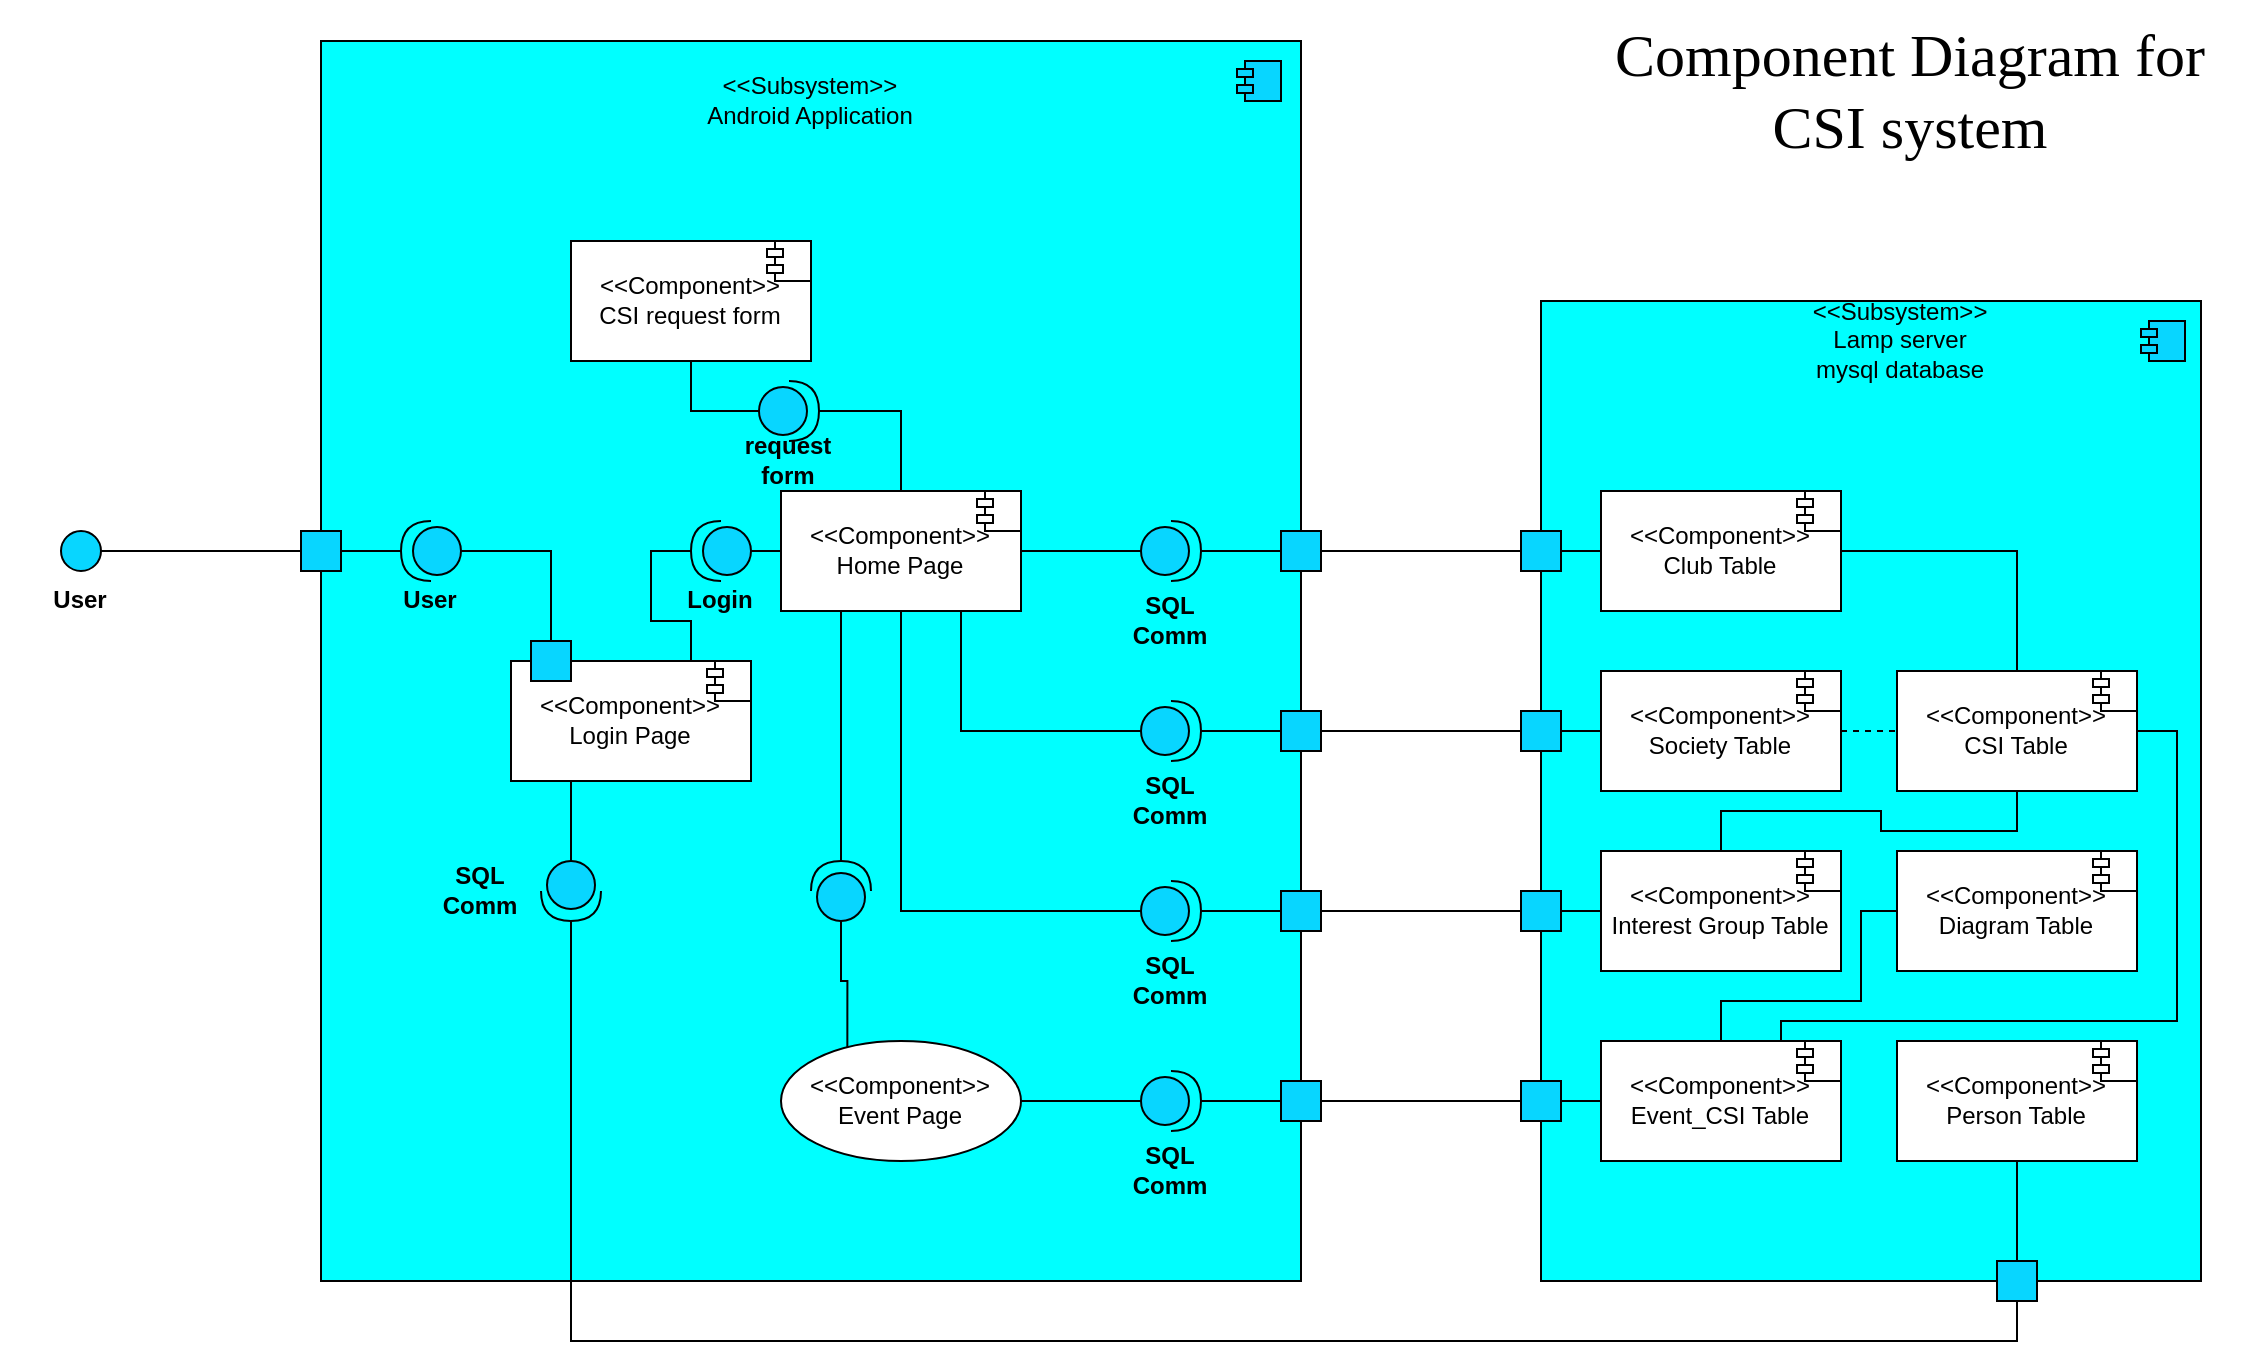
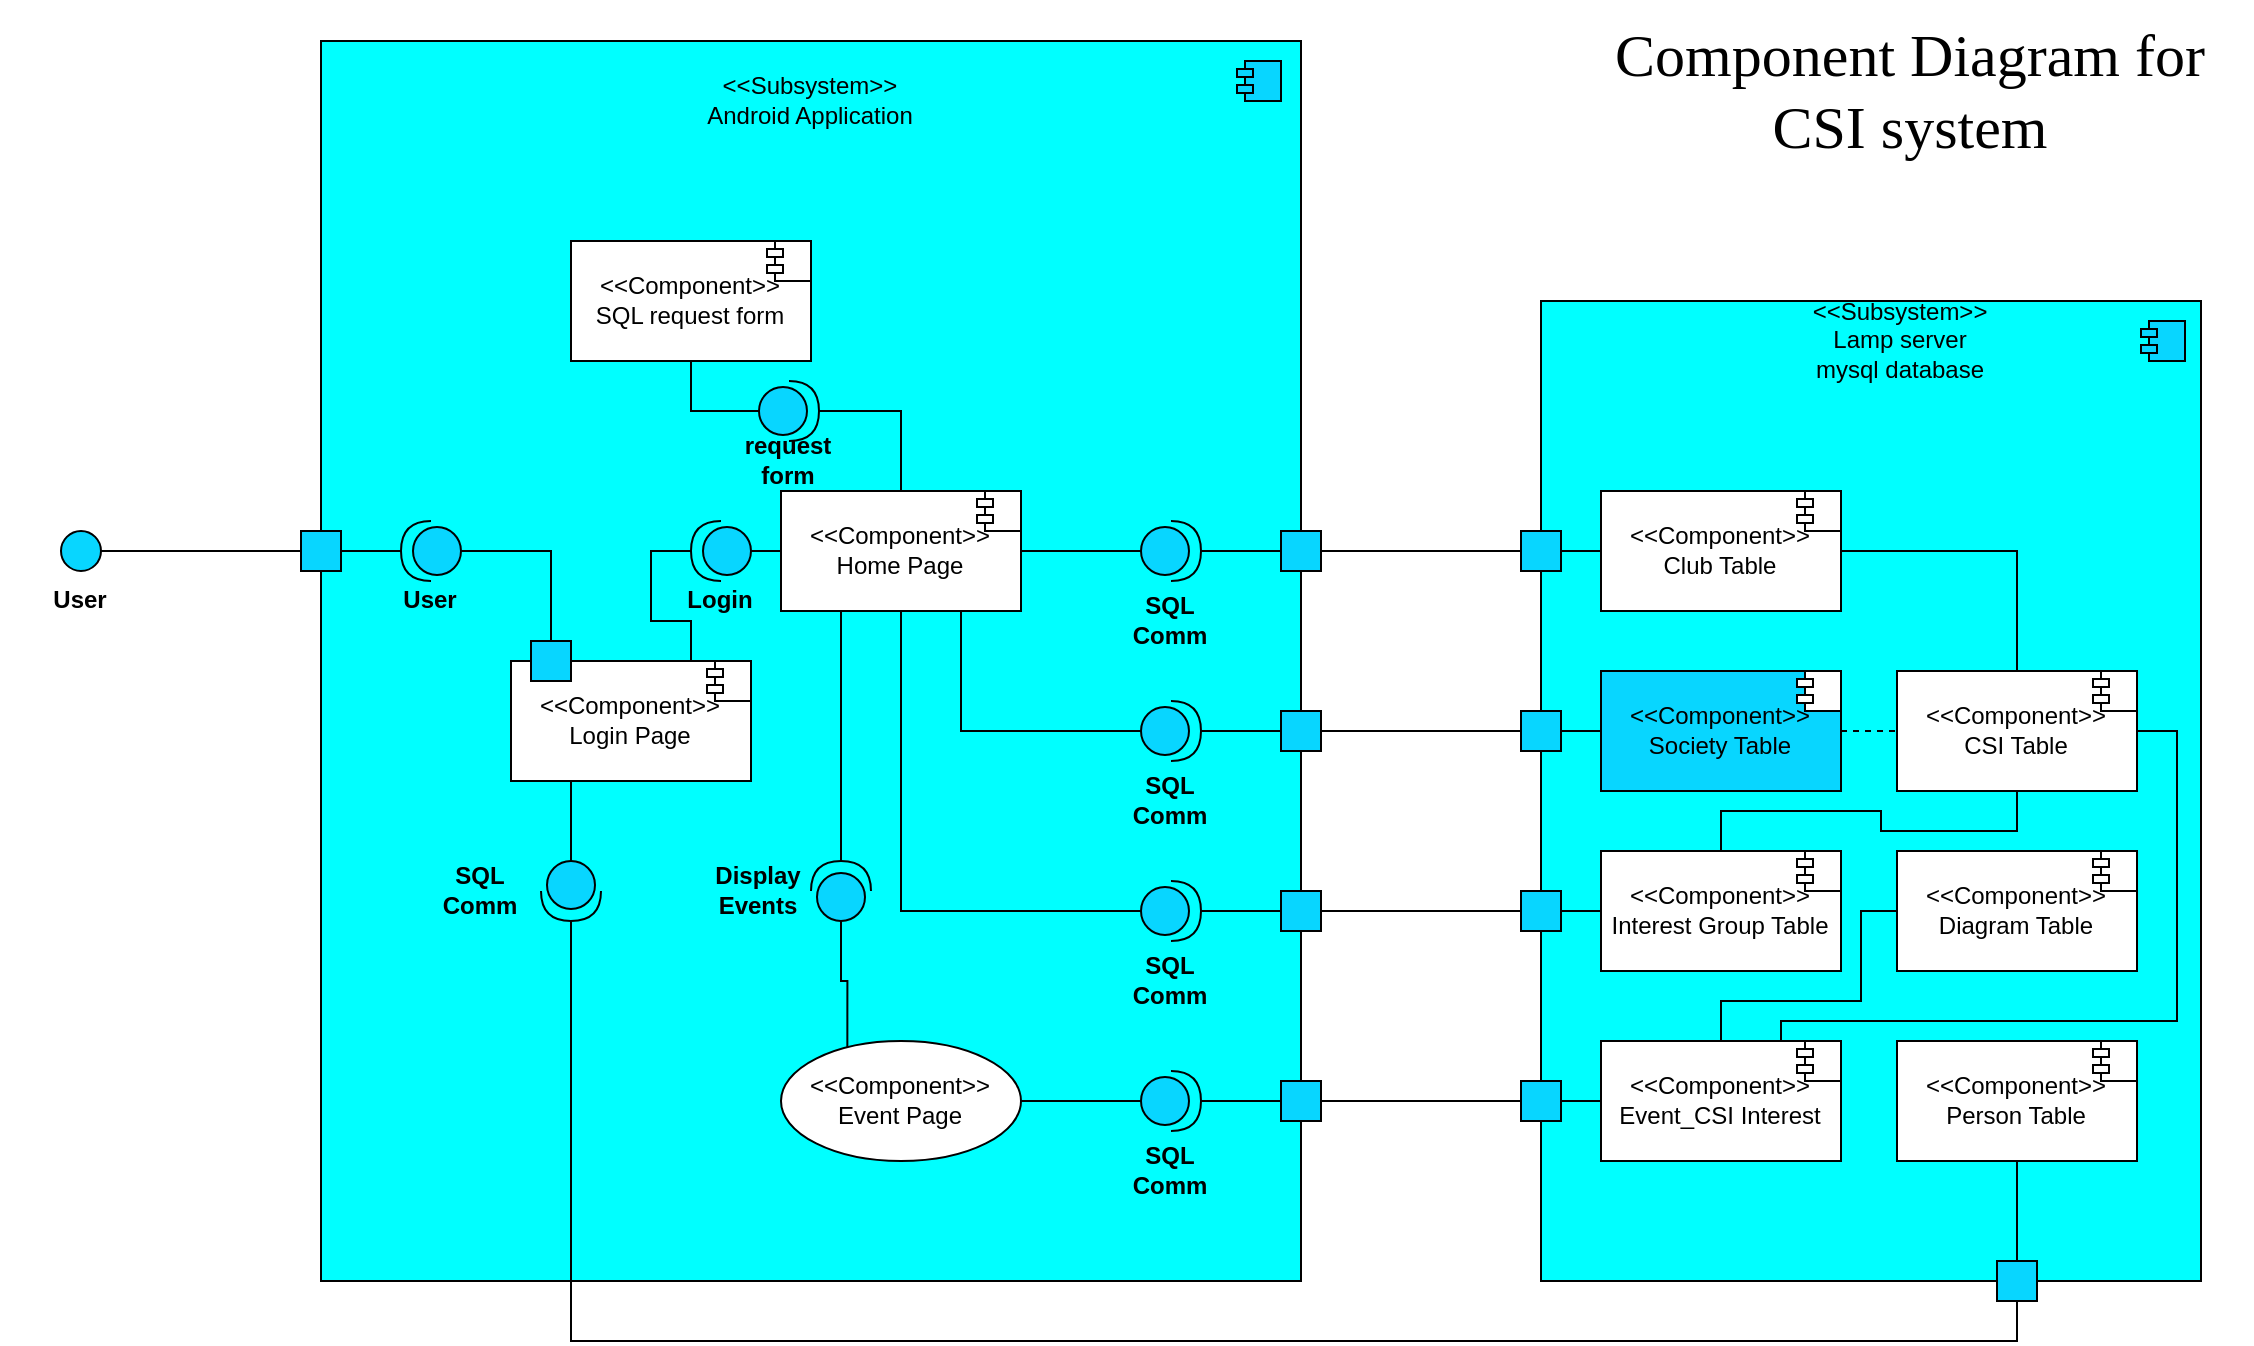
- <mxCell id="87" value="&amp;lt;&amp;lt;Component&amp;gt;&amp;gt;&lt;br&gt;CSI request form" style="rounded=0;whiteSpace=wrap;html=1;fillColor=#FFFFFF;" parent="1" vertex="1"><mxGeometry x="285" y="120" width="120" height="60" as="geometry" /></mxCell>
+ <mxCell id="87" value="&amp;lt;&amp;lt;Component&amp;gt;&amp;gt;&lt;br&gt;SQL request form" style="rounded=0;whiteSpace=wrap;html=1;fillColor=#FFFFFF;" parent="1" vertex="1"><mxGeometry x="285" y="120" width="120" height="60" as="geometry" /></mxCell>
- <mxCell id="26" value="&amp;lt;&amp;lt;Component&amp;gt;&amp;gt;&lt;br&gt;Society Table" style="rounded=0;whiteSpace=wrap;html=1;fillColor=#FFFFFF;" parent="1" vertex="1"><mxGeometry x="800" y="335" width="120" height="60" as="geometry" /></mxCell>
+ <mxCell id="26" value="&amp;lt;&amp;lt;Component&amp;gt;&amp;gt;&lt;br&gt;Society Table" style="rounded=0;whiteSpace=wrap;html=1;fillColor=#08d6ff;" parent="1" vertex="1"><mxGeometry x="800" y="335" width="120" height="60" as="geometry" /></mxCell>
+ <mxCell id="60" value="Display Events" style="text;html=1;strokeColor=none;fillColor=none;align=center;verticalAlign=middle;whiteSpace=wrap;rounded=0;fontStyle=1" parent="1" vertex="1"><mxGeometry x="359" y="435" width="40" height="20" as="geometry" /></mxCell>
- <mxCell id="69" value="&amp;lt;&amp;lt;Component&amp;gt;&amp;gt;&lt;br&gt;Event_CSI Table" style="rounded=0;whiteSpace=wrap;html=1;fillColor=#FFFFFF;" parent="1" vertex="1"><mxGeometry x="800" y="520" width="120" height="60" as="geometry" /></mxCell>
+ <mxCell id="69" value="&amp;lt;&amp;lt;Component&amp;gt;&amp;gt;&lt;br&gt;Event_CSI Interest" style="rounded=0;whiteSpace=wrap;html=1;fillColor=#FFFFFF;" parent="1" vertex="1"><mxGeometry x="800" y="520" width="120" height="60" as="geometry" /></mxCell>
